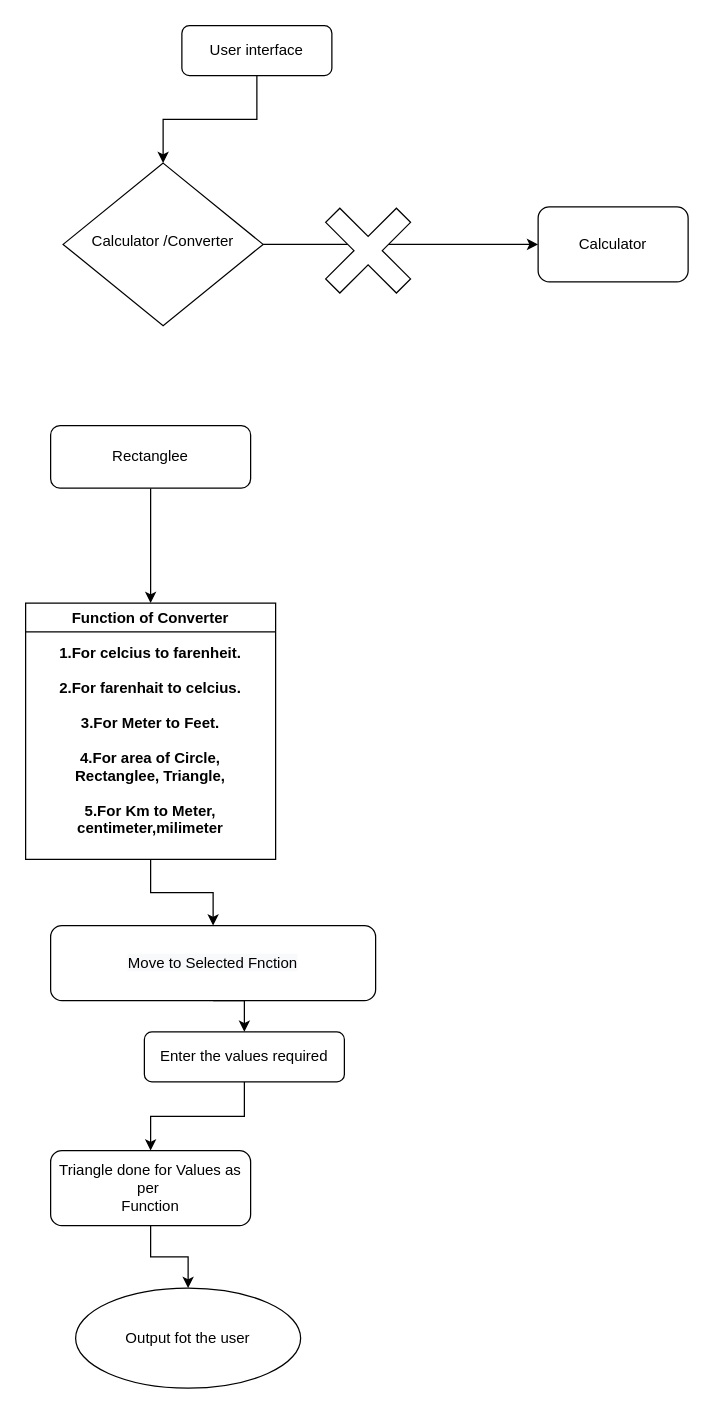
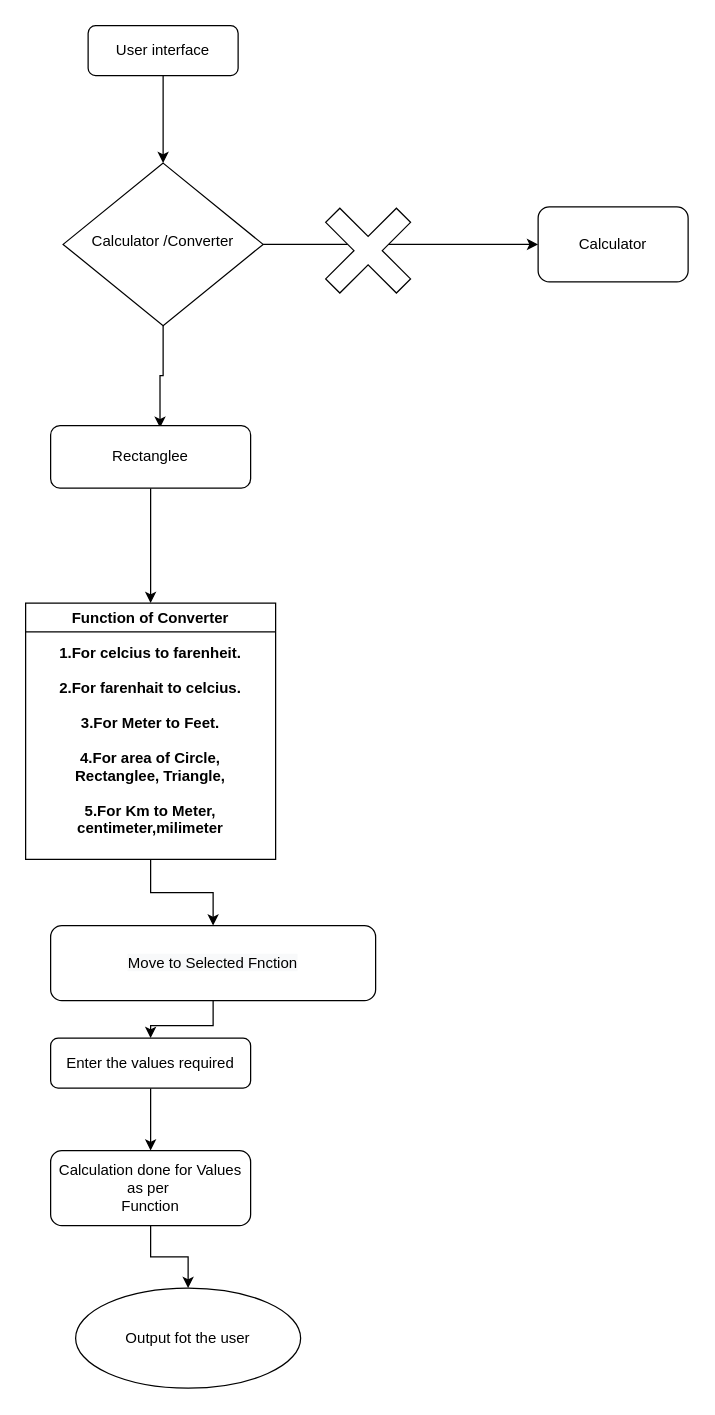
- <mxCell id="3" value="User interface&lt;br&gt;" style="rounded=1;whiteSpace=wrap;html=1;fontSize=12;glass=0;strokeWidth=1;shadow=0;" parent="1" vertex="1"><mxGeometry x="145" y="20" width="120" height="40" as="geometry" /></mxCell>
+ <mxCell id="3" value="User interface&lt;br&gt;" style="rounded=1;whiteSpace=wrap;html=1;fontSize=12;glass=0;strokeWidth=1;shadow=0;" parent="1" vertex="1"><mxGeometry x="70" y="20" width="120" height="40" as="geometry" /></mxCell>
+ <mxCell id="5" style="edgeStyle=orthogonalEdgeStyle;rounded=0;orthogonalLoop=1;jettySize=auto;html=1;exitX=0.5;exitY=1;exitDx=0;exitDy=0;entryX=0.547;entryY=0.033;entryDx=0;entryDy=0;entryPerimeter=0;" parent="1" source="6" target="9" edge="1"><mxGeometry relative="1" as="geometry" /></mxCell>
- <mxCell id="15" value="&lt;span&gt;Enter the values required&lt;/span&gt;" style="rounded=1;whiteSpace=wrap;html=1;" parent="1" vertex="1"><mxGeometry x="115" y="825" width="160" height="40" as="geometry" /></mxCell>
+ <mxCell id="15" value="&lt;span&gt;Enter the values required&lt;/span&gt;" style="rounded=1;whiteSpace=wrap;html=1;" parent="1" vertex="1"><mxGeometry x="40" y="830" width="160" height="40" as="geometry" /></mxCell>
- <mxCell id="17" value="&lt;span&gt;Triangle done for Values as per&amp;nbsp;&lt;/span&gt;&lt;br&gt;&lt;span&gt;Function&lt;/span&gt;" style="rounded=1;whiteSpace=wrap;html=1;" parent="1" vertex="1"><mxGeometry x="40" y="920" width="160" height="60" as="geometry" /></mxCell>
+ <mxCell id="17" value="&lt;span&gt;Calculation done for Values as per&amp;nbsp;&lt;/span&gt;&lt;br&gt;&lt;span&gt;Function&lt;/span&gt;" style="rounded=1;whiteSpace=wrap;html=1;" parent="1" vertex="1"><mxGeometry x="40" y="920" width="160" height="60" as="geometry" /></mxCell>
